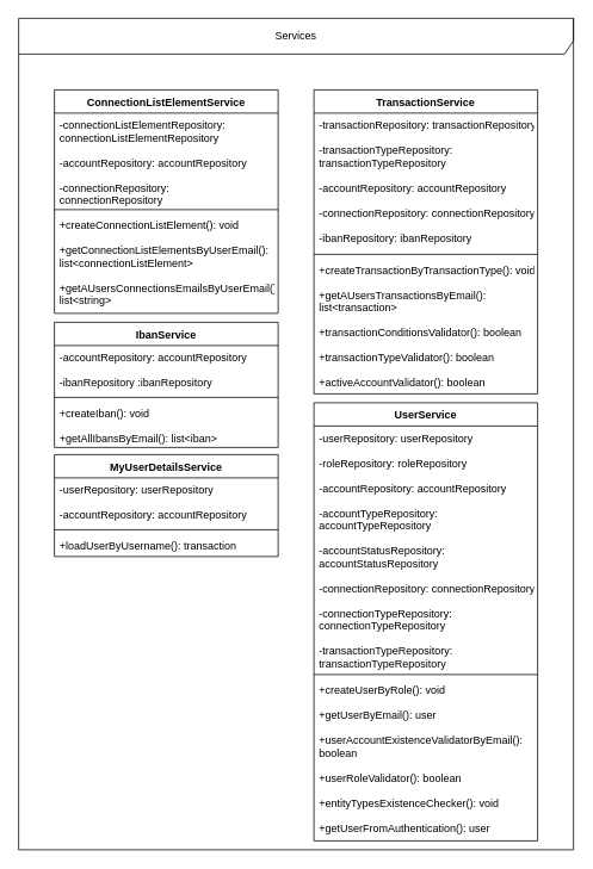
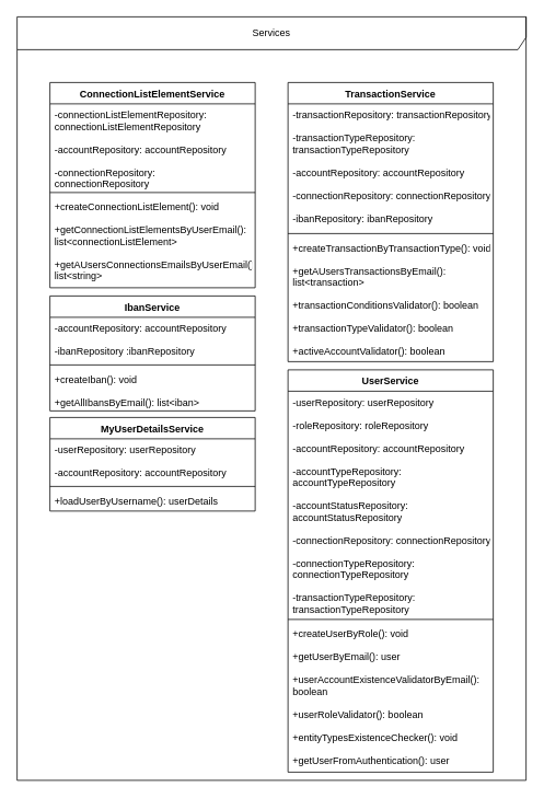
- <mxCell id="14" value="+loadUserByUsername(): transaction" style="text;strokeColor=none;fillColor=none;align=left;verticalAlign=top;spacingLeft=4;spacingRight=4;overflow=hidden;rotatable=0;points=[[0,0.5],[1,0.5]];portConstraint=eastwest;" vertex="1" parent="11"><mxGeometry y="88" width="250" height="26" as="geometry" /></mxCell>
+ <mxCell id="14" value="+loadUserByUsername(): userDetails" style="text;strokeColor=none;fillColor=none;align=left;verticalAlign=top;spacingLeft=4;spacingRight=4;overflow=hidden;rotatable=0;points=[[0,0.5],[1,0.5]];portConstraint=eastwest;" vertex="1" parent="11"><mxGeometry y="88" width="250" height="26" as="geometry" /></mxCell>
